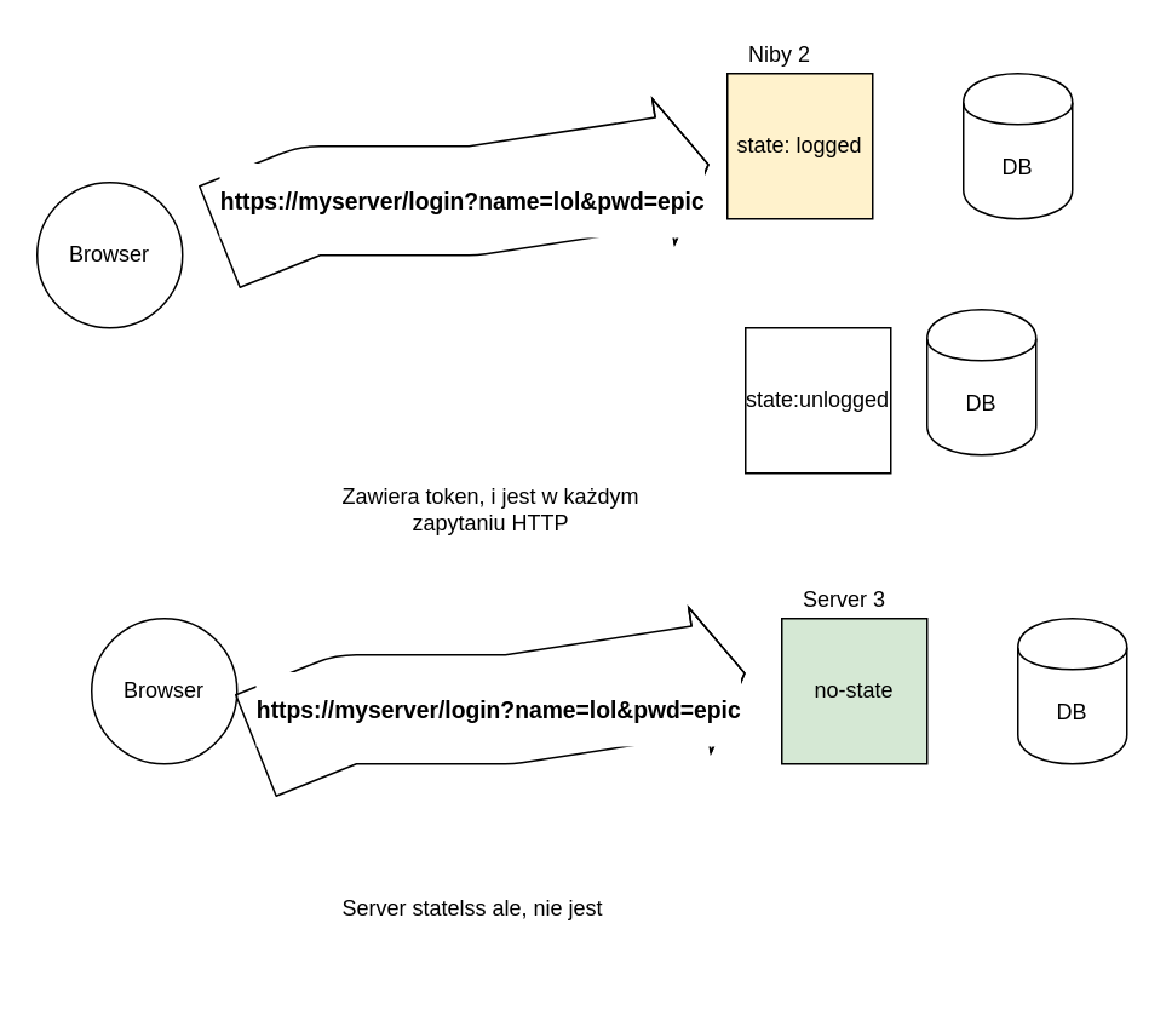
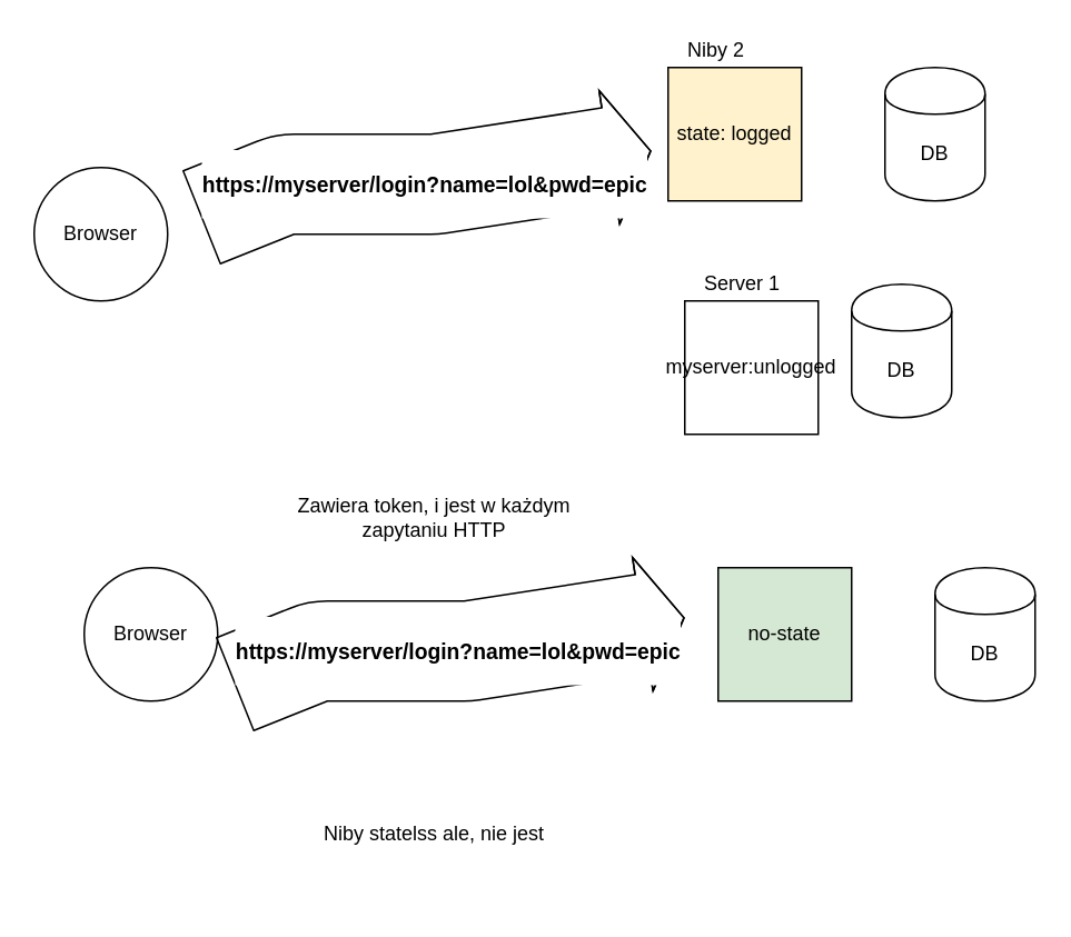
+ <mxCell id="13" value="Server 1" style="text;html=1;resizable=0;points=[];autosize=1;align=left;verticalAlign=top;spacingTop=-4;" vertex="1" parent="11"><mxGeometry x="10" width="60" height="20" as="geometry" /></mxCell>
- <mxCell id="12" value="state:unlogged" style="whiteSpace=wrap;html=1;aspect=fixed;" vertex="1" parent="11"><mxGeometry y="20" width="80" height="80" as="geometry" /></mxCell>
+ <mxCell id="12" value="myserver:unlogged" style="whiteSpace=wrap;html=1;aspect=fixed;" vertex="1" parent="11"><mxGeometry y="20" width="80" height="80" as="geometry" /></mxCell>
- <mxCell id="18" value="Zawiera token, i jest w każdym zapytaniu HTTP" style="text;html=1;strokeColor=none;fillColor=none;align=center;verticalAlign=middle;whiteSpace=wrap;rounded=0;" vertex="1" parent="1"><mxGeometry x="170" y="230" width="200" height="100" as="geometry" /></mxCell>
+ <mxCell id="18" value="Zawiera token, i jest w każdym zapytaniu HTTP" style="text;html=1;strokeColor=none;fillColor=none;align=center;verticalAlign=middle;whiteSpace=wrap;rounded=0;" vertex="1" parent="1"><mxGeometry x="160" y="260" width="200" height="100" as="geometry" /></mxCell>
- <mxCell id="16" value="Server 3" style="text;html=1;resizable=0;points=[];autosize=1;align=left;verticalAlign=top;spacingTop=-4;" vertex="1" parent="14"><mxGeometry x="10" width="60" height="20" as="geometry" /></mxCell>
- <mxCell id="19" value="Server statelss ale, nie jest" style="text;html=1;strokeColor=none;fillColor=none;align=center;verticalAlign=middle;whiteSpace=wrap;rounded=0;" vertex="1" parent="1"><mxGeometry x="100" y="460" width="320" height="80" as="geometry" /></mxCell>
+ <mxCell id="19" value="Niby statelss ale, nie jest" style="text;html=1;strokeColor=none;fillColor=none;align=center;verticalAlign=middle;whiteSpace=wrap;rounded=0;" vertex="1" parent="1"><mxGeometry x="100" y="460" width="320" height="80" as="geometry" /></mxCell>
